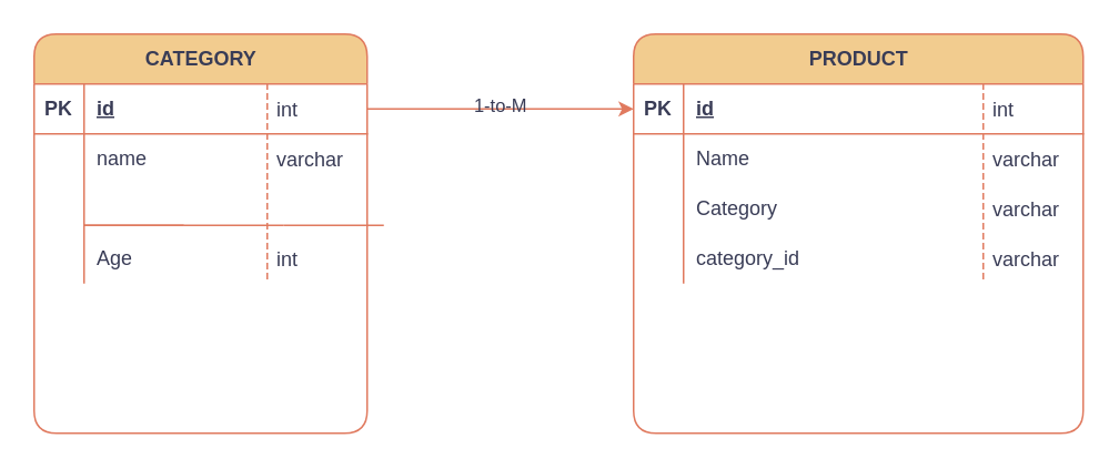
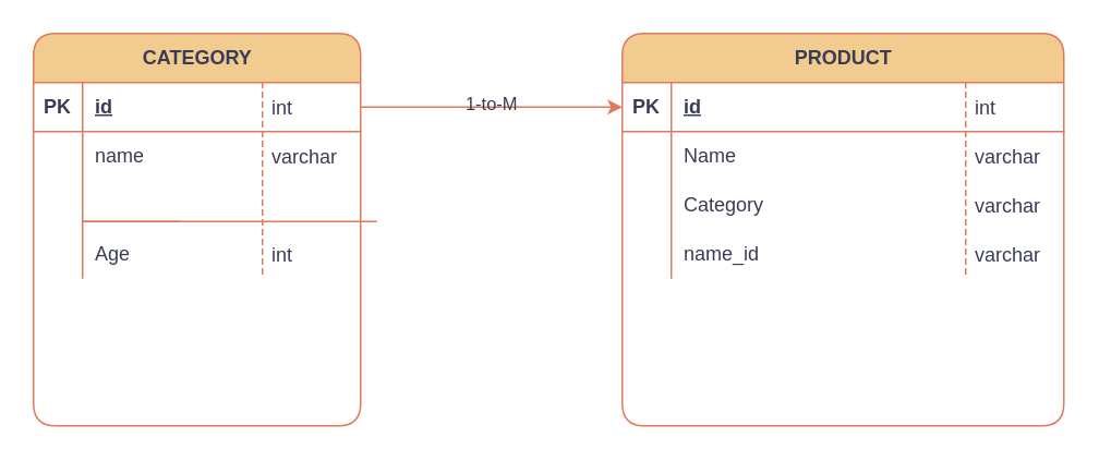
- <mxCell id="14" value="category_id" style="shape=partialRectangle;connectable=0;fillColor=none;top=0;left=0;bottom=0;right=0;align=left;spacingLeft=6;overflow=hidden;whiteSpace=wrap;html=1;labelBackgroundColor=none;strokeColor=#E07A5F;fontColor=#393C56;rounded=1;" parent="12" vertex="1"><mxGeometry x="30" width="240" height="30" as="geometry"><mxRectangle width="240" height="30" as="alternateBounds" /></mxGeometry></mxCell>
+ <mxCell id="14" value="name_id" style="shape=partialRectangle;connectable=0;fillColor=none;top=0;left=0;bottom=0;right=0;align=left;spacingLeft=6;overflow=hidden;whiteSpace=wrap;html=1;labelBackgroundColor=none;strokeColor=#E07A5F;fontColor=#393C56;rounded=1;" parent="12" vertex="1"><mxGeometry x="30" width="240" height="30" as="geometry"><mxRectangle width="240" height="30" as="alternateBounds" /></mxGeometry></mxCell>
